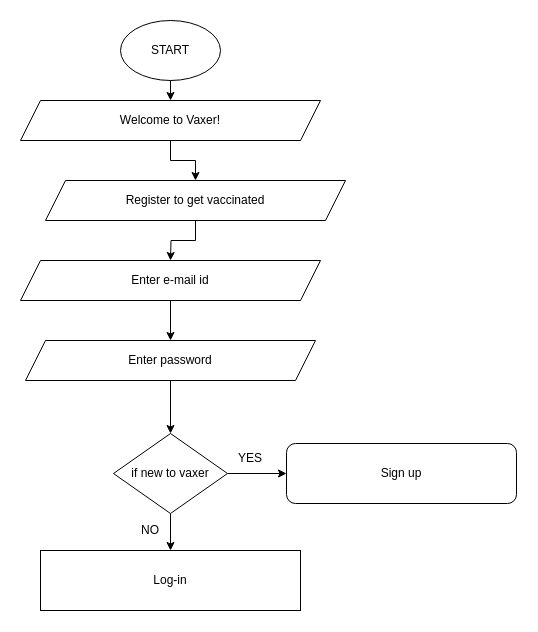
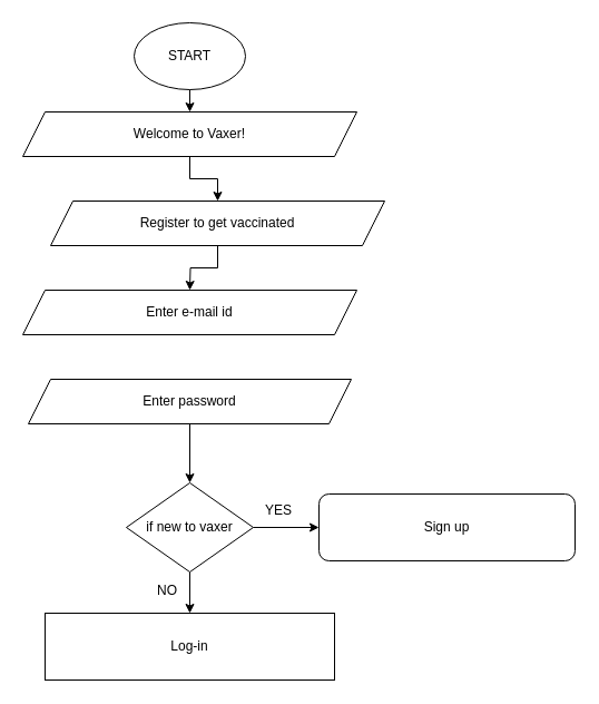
- <mxCell id="8" value="" style="edgeStyle=orthogonalEdgeStyle;rounded=0;orthogonalLoop=1;jettySize=auto;html=1;" parent="1" source="9" target="11" edge="1"><mxGeometry relative="1" as="geometry" /></mxCell>
